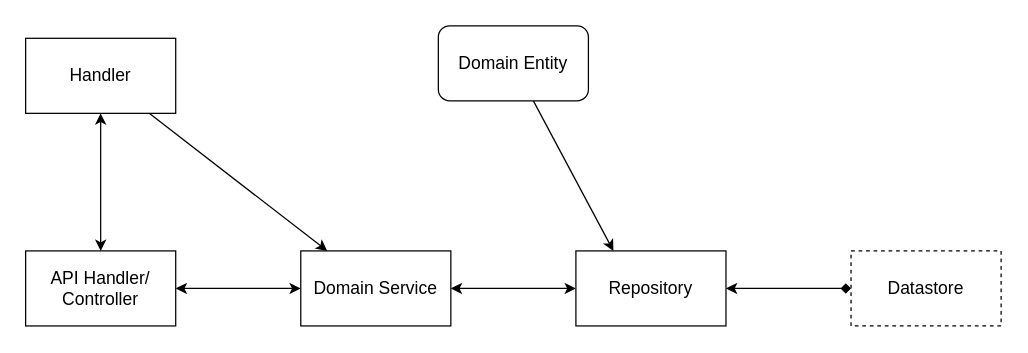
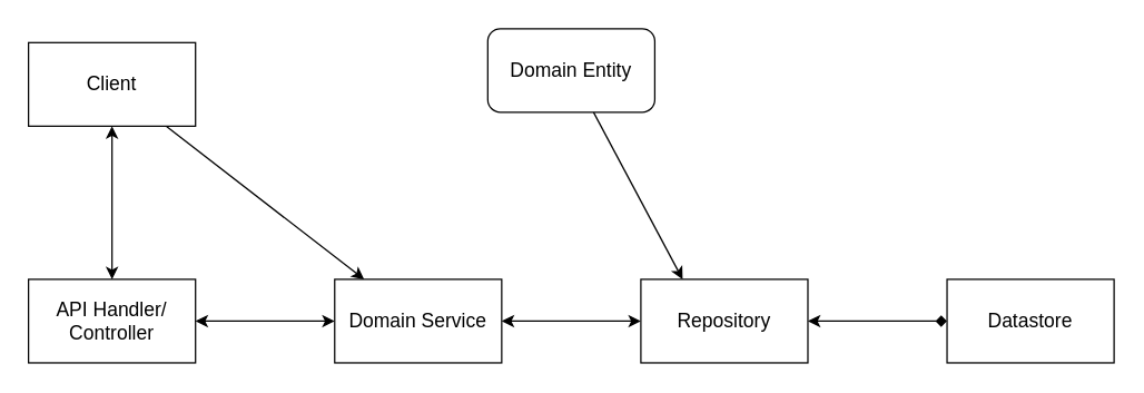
- <mxCell id="13" value="Handler" style="rounded=0;whiteSpace=wrap;html=1;fontSize=14;" vertex="1" parent="1"><mxGeometry x="20" y="30" width="120" height="60" as="geometry" /></mxCell>
+ <mxCell id="13" value="Client" style="rounded=0;whiteSpace=wrap;html=1;fontSize=14;" vertex="1" parent="1"><mxGeometry x="20" y="30" width="120" height="60" as="geometry" /></mxCell>
- <mxCell id="10" value="Datastore" style="rounded=0;whiteSpace=wrap;html=1;fontSize=14;dashed=1;" vertex="1" parent="1"><mxGeometry x="680" y="200" width="120" height="60" as="geometry" /></mxCell>
+ <mxCell id="10" value="Datastore" style="rounded=0;whiteSpace=wrap;html=1;fontSize=14;" vertex="1" parent="1"><mxGeometry x="680" y="200" width="120" height="60" as="geometry" /></mxCell>
